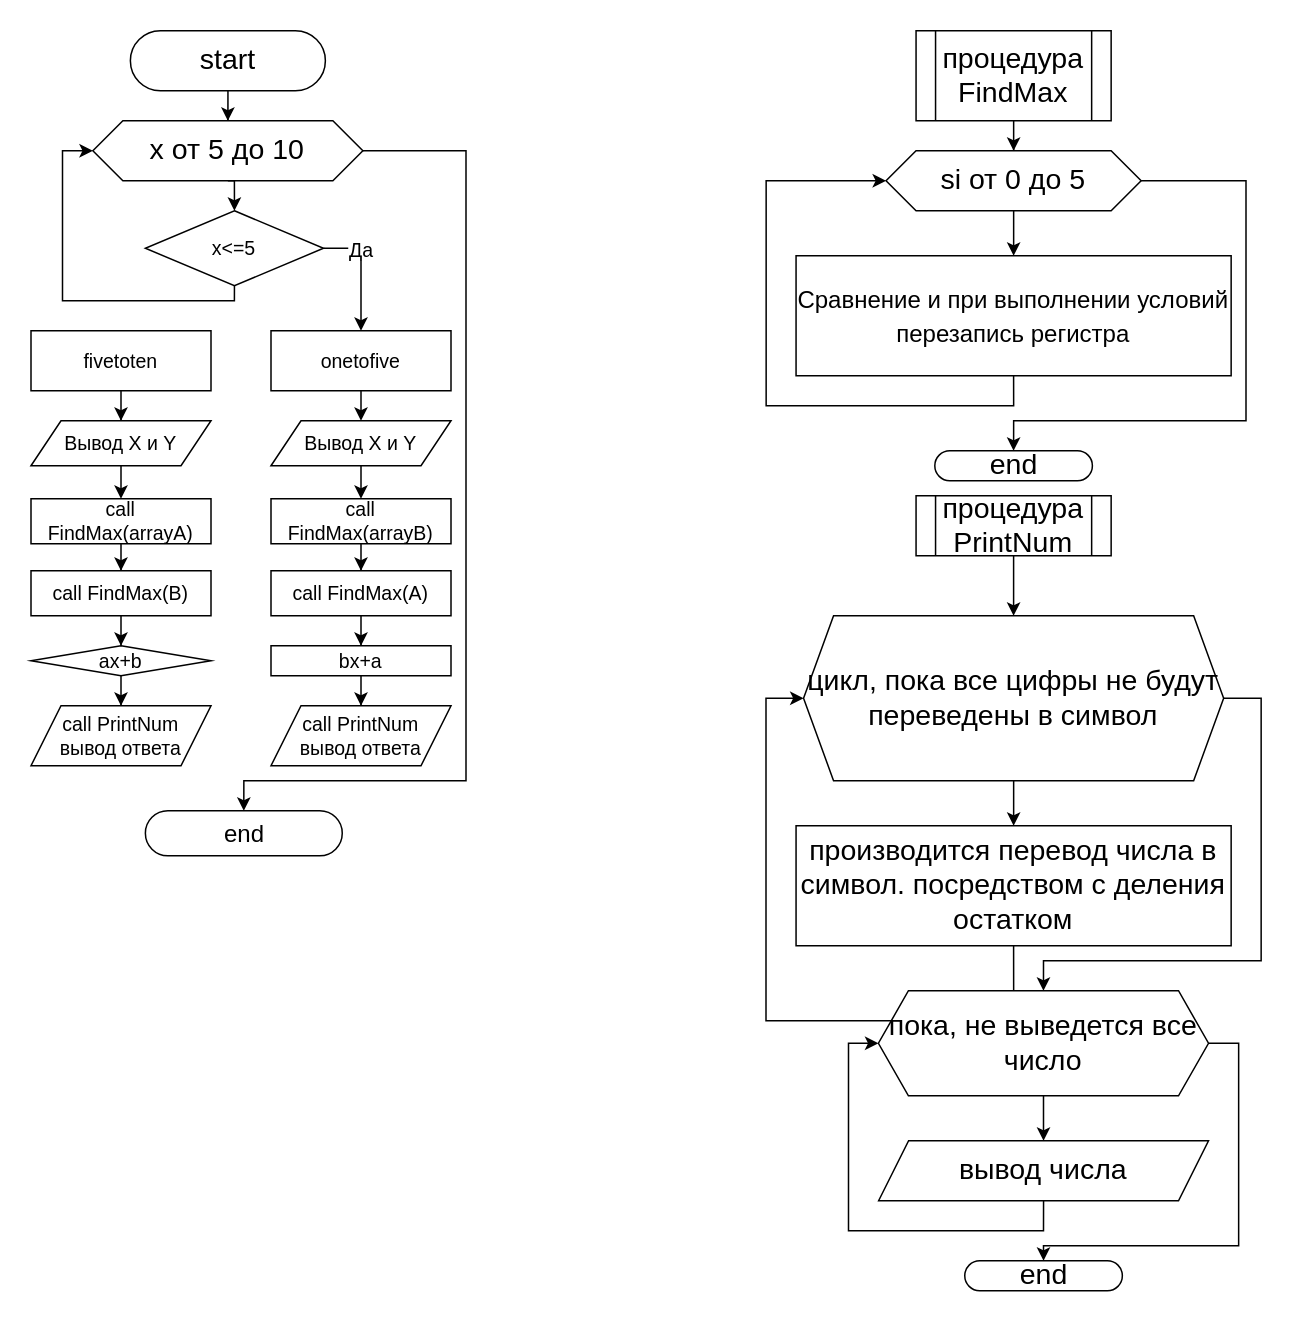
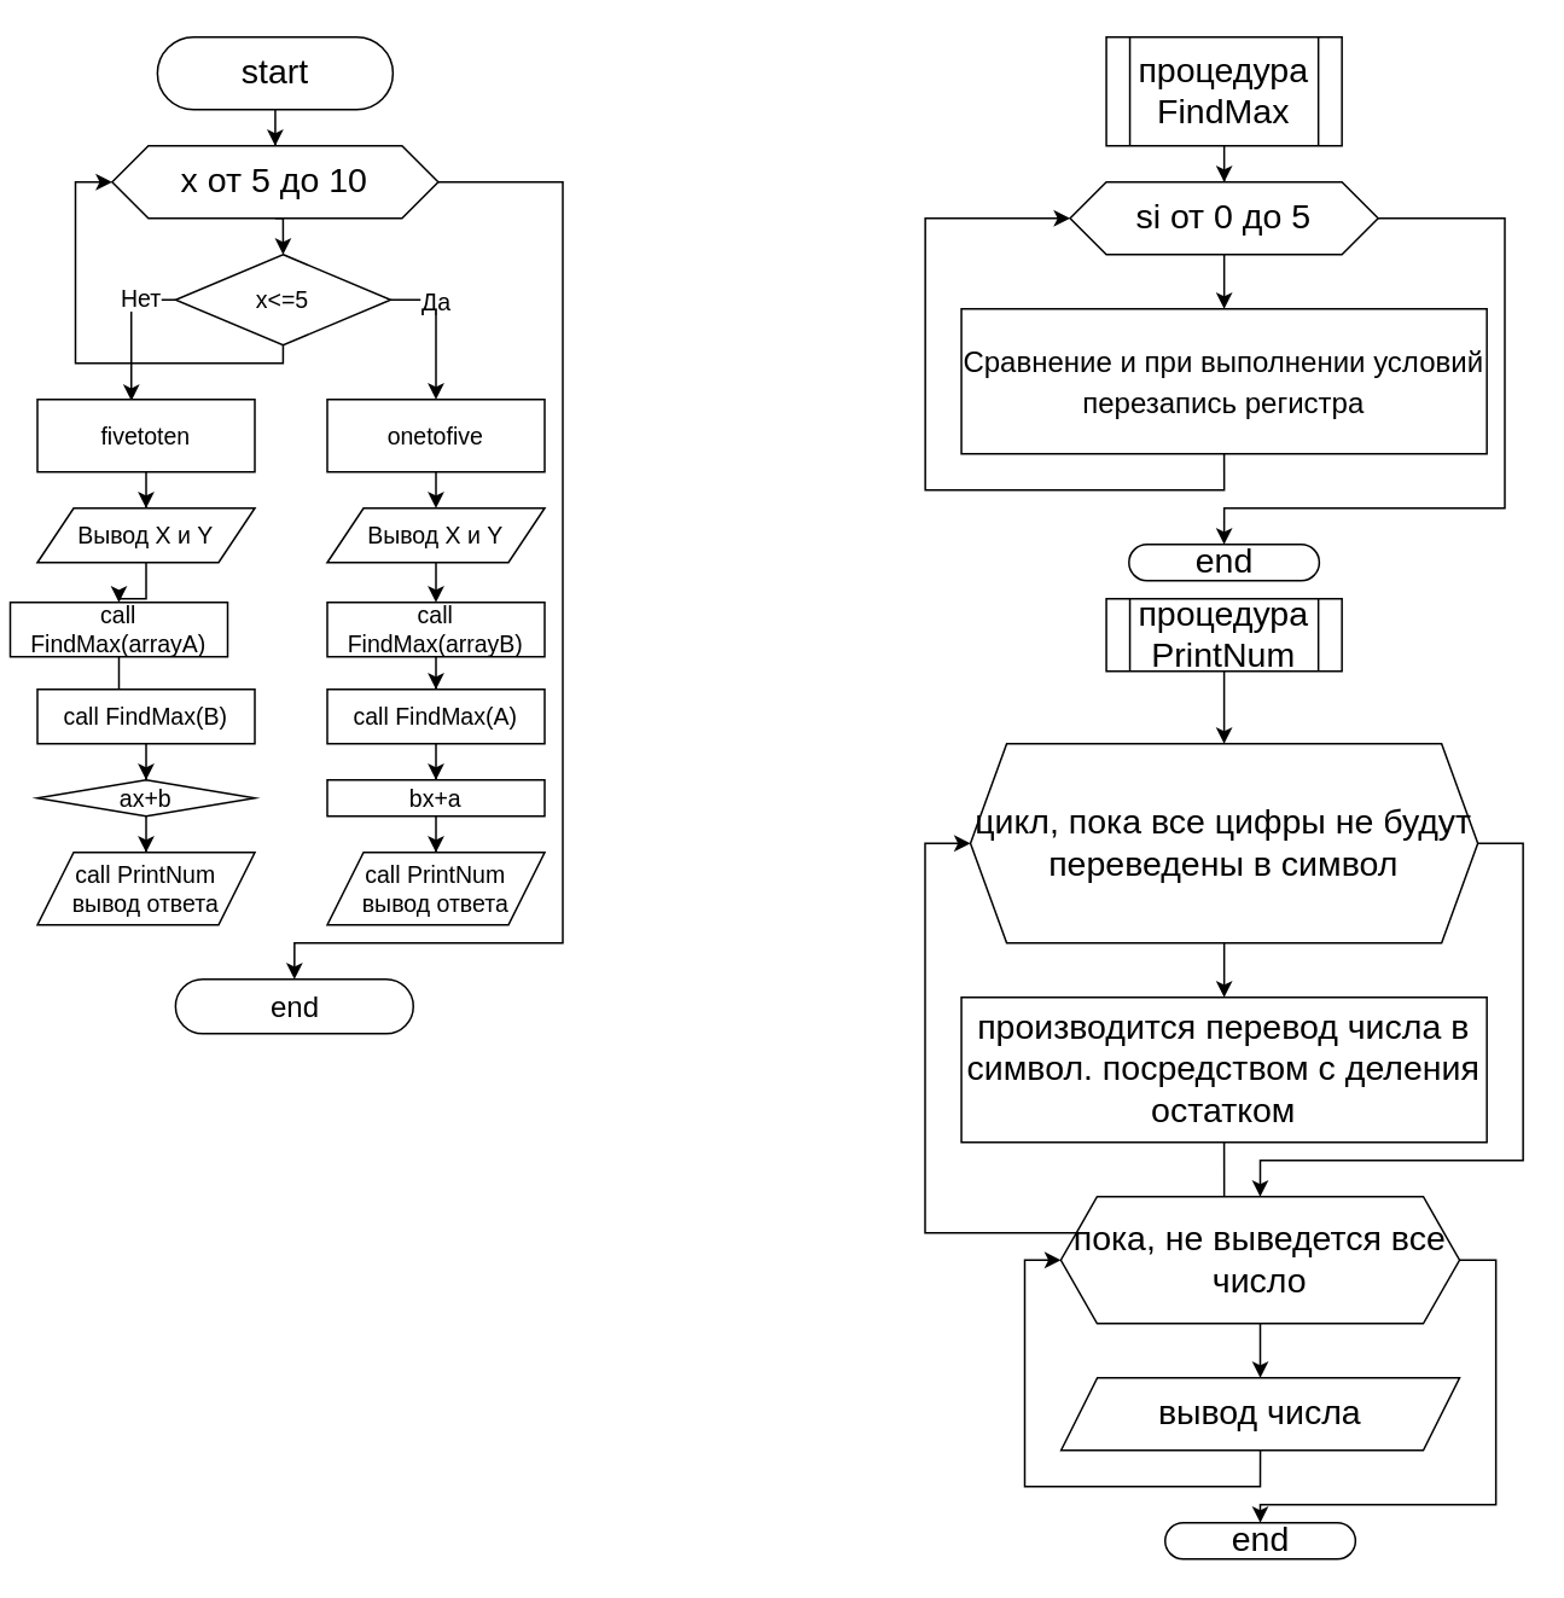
+ <mxCell id="31" style="edgeStyle=orthogonalEdgeStyle;rounded=0;orthogonalLoop=1;jettySize=auto;html=1;exitX=0;exitY=0.5;exitDx=0;exitDy=0;entryX=0.432;entryY=0.019;entryDx=0;entryDy=0;entryPerimeter=0;fontSize=13;" edge="1" parent="1" source="34" target="38"><mxGeometry relative="1" as="geometry" /></mxCell>
+ <mxCell id="32" value="Нет" style="edgeLabel;html=1;align=center;verticalAlign=middle;resizable=0;points=[];fontSize=13;" vertex="1" connectable="0" parent="31"><mxGeometry x="-0.501" y="-2" relative="1" as="geometry"><mxPoint as="offset" /></mxGeometry></mxCell>
- <mxCell id="42" value="call FindMax(arrayA)" style="whiteSpace=wrap;html=1;fontSize=13;rounded=0;" vertex="1" parent="1"><mxGeometry x="20" y="332" width="120" height="30" as="geometry" /></mxCell>
+ <mxCell id="42" value="call FindMax(arrayA)" style="whiteSpace=wrap;html=1;fontSize=13;rounded=0;" vertex="1" parent="1"><mxGeometry x="5" y="332" width="120" height="30" as="geometry" /></mxCell>
